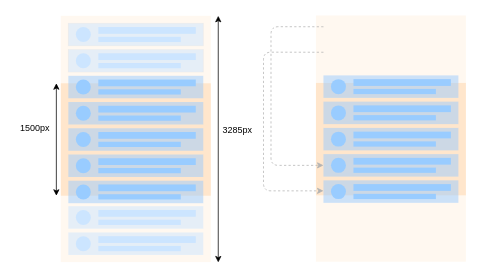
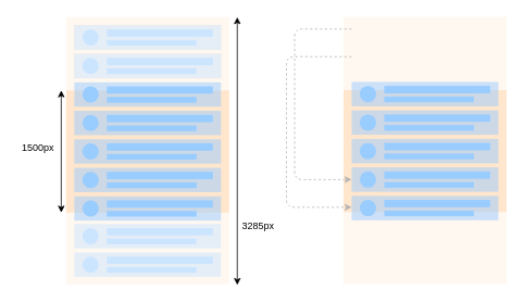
- <mxCell id="45" value="1500px" style="text;html=1;align=center;verticalAlign=middle;resizable=0;points=[];autosize=1;" parent="1" vertex="1"><mxGeometry x="20.67" y="160.5" width="50" height="20" as="geometry" /></mxCell>
+ <mxCell id="45" value="1500px" style="text;html=1;align=center;verticalAlign=middle;resizable=0;points=[];autosize=1;" parent="1" vertex="1"><mxGeometry x="20.67" y="170.5" width="50" height="20" as="geometry" /></mxCell>
- <mxCell id="43" value="3285px" style="text;html=1;align=center;verticalAlign=middle;resizable=0;points=[];autosize=1;" parent="1" vertex="1"><mxGeometry x="291" y="162.5" width="50" height="20" as="geometry" /></mxCell>
+ <mxCell id="43" value="3285px" style="text;html=1;align=center;verticalAlign=middle;resizable=0;points=[];autosize=1;" parent="1" vertex="1"><mxGeometry x="291" y="267.5" width="50" height="20" as="geometry" /></mxCell>
